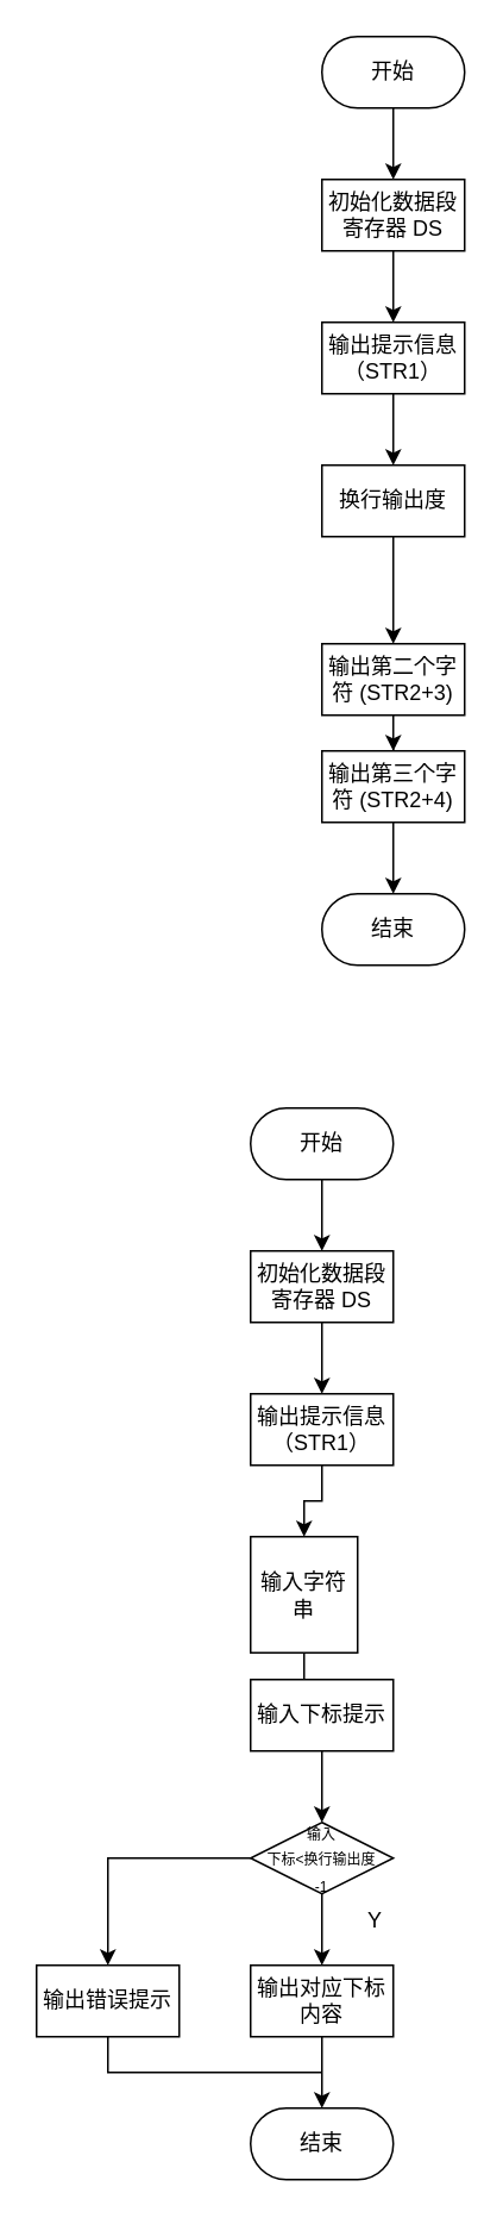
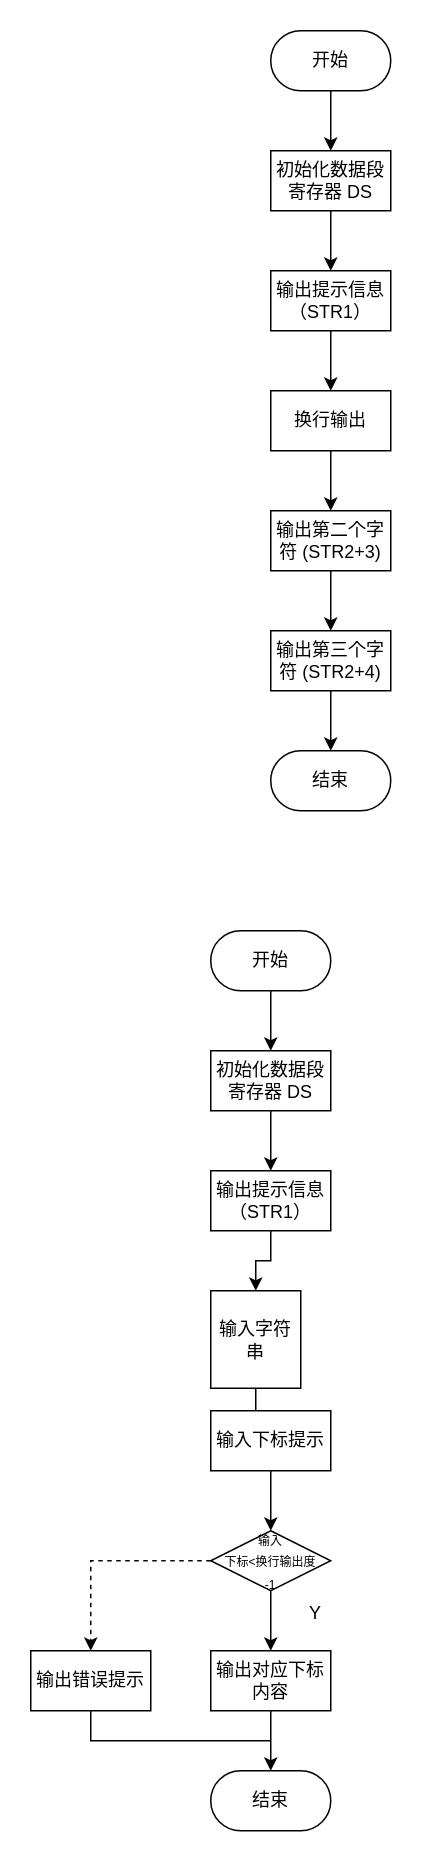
- <mxCell id="9" value="换行输出度" style="rounded=0;whiteSpace=wrap;html=1;" parent="1" vertex="1"><mxGeometry x="180" y="260" width="80" height="40" as="geometry" /></mxCell>
+ <mxCell id="9" value="换行输出" style="rounded=0;whiteSpace=wrap;html=1;" parent="1" vertex="1"><mxGeometry x="180" y="260" width="80" height="40" as="geometry" /></mxCell>
- <mxCell id="11" value="输出第二个字符 (STR2+3)" style="rounded=0;whiteSpace=wrap;html=1;" parent="1" vertex="1"><mxGeometry x="180" y="360" width="80" height="40" as="geometry" /></mxCell>
+ <mxCell id="11" value="输出第二个字符 (STR2+3)" style="rounded=0;whiteSpace=wrap;html=1;" parent="1" vertex="1"><mxGeometry x="180" y="340" width="80" height="40" as="geometry" /></mxCell>
- <mxCell id="26" style="edgeStyle=orthogonalEdgeStyle;rounded=0;orthogonalLoop=1;jettySize=auto;html=1;entryX=0.5;entryY=0;entryDx=0;entryDy=0;" edge="1" parent="1" source="27" target="32"><mxGeometry relative="1" as="geometry" /></mxCell>
+ <mxCell id="26" style="edgeStyle=orthogonalEdgeStyle;rounded=0;orthogonalLoop=1;jettySize=auto;html=1;entryX=0.5;entryY=0;entryDx=0;entryDy=0;dashed=1;" edge="1" parent="1" source="27" target="32"><mxGeometry relative="1" as="geometry" /></mxCell>
